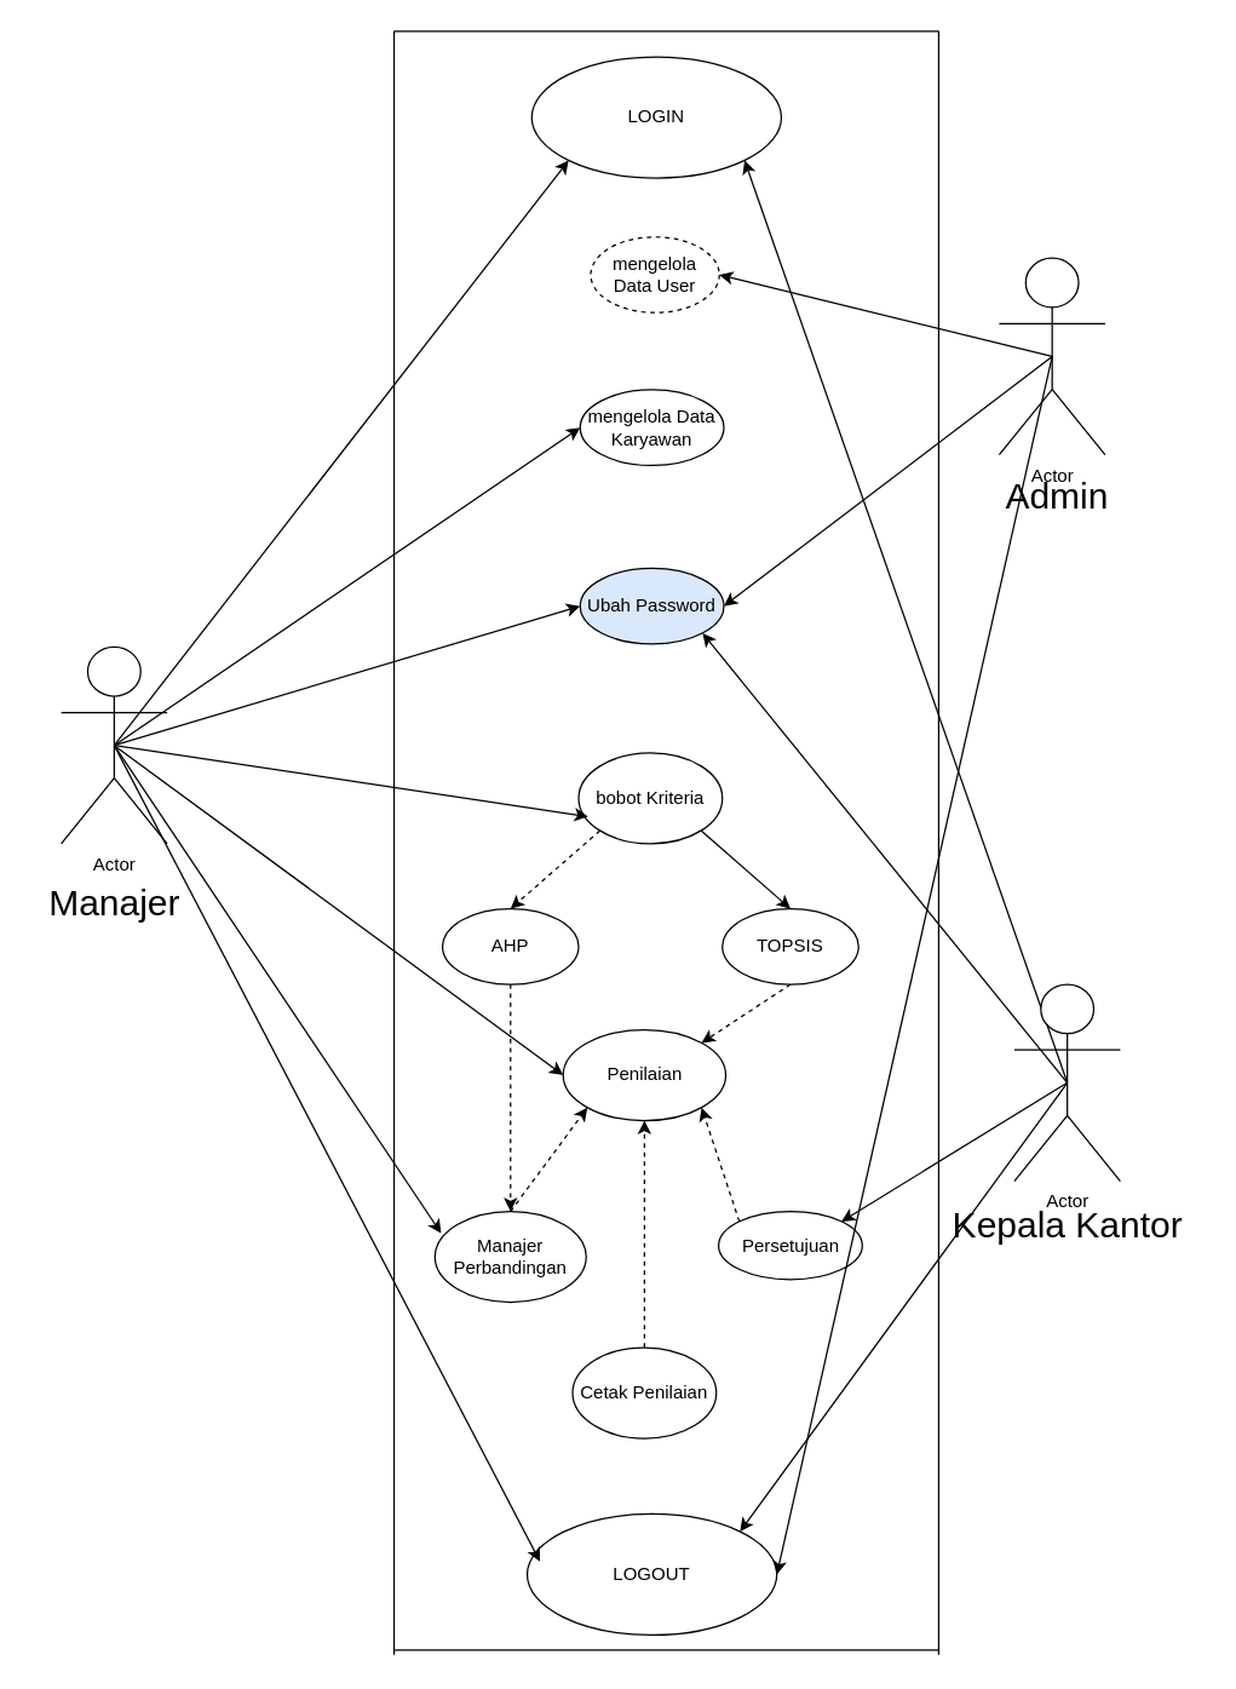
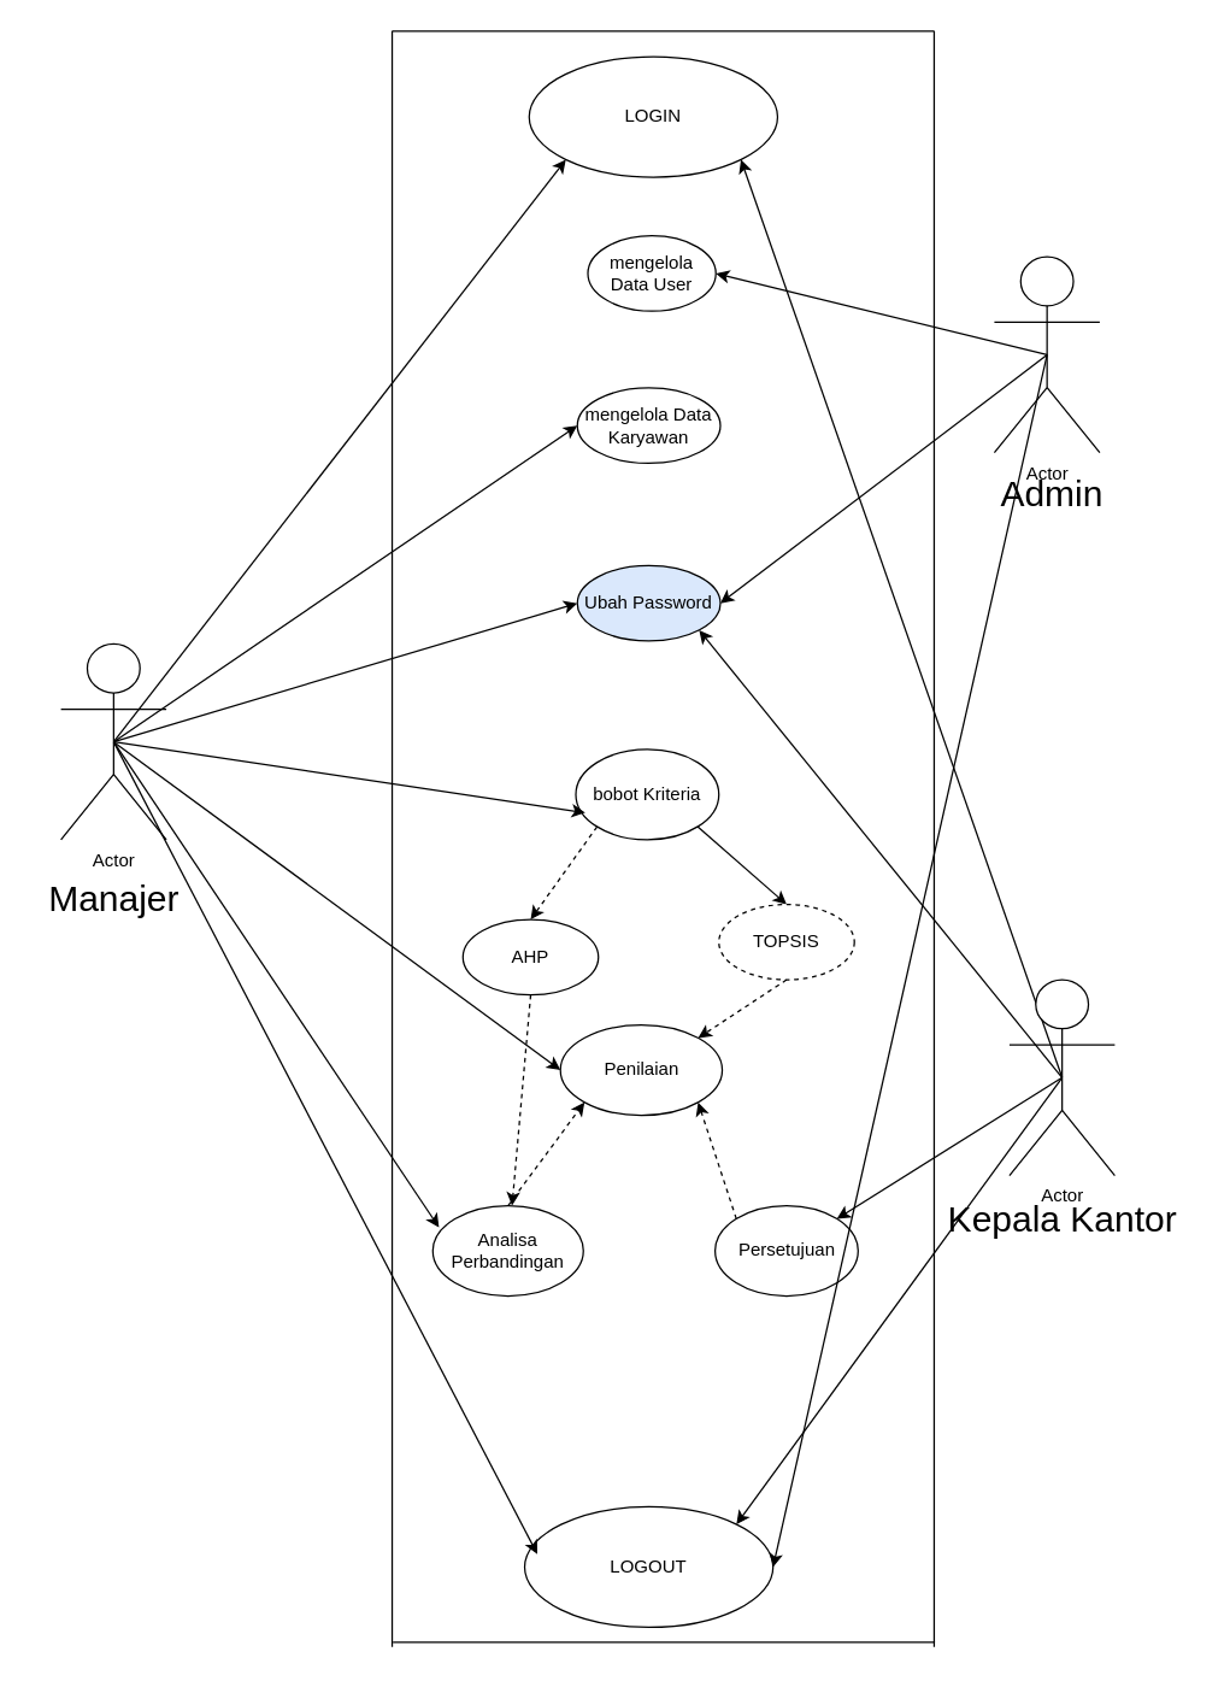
- <mxCell id="7" value="mengelola Data User" style="ellipse;whiteSpace=wrap;html=1;dashed=1;" vertex="1" parent="1"><mxGeometry x="390" y="156" width="85" height="50" as="geometry" /></mxCell>
+ <mxCell id="7" value="mengelola Data User" style="ellipse;whiteSpace=wrap;html=1;" vertex="1" parent="1"><mxGeometry x="390" y="156" width="85" height="50" as="geometry" /></mxCell>
- <mxCell id="14" value="AHP" style="ellipse;whiteSpace=wrap;html=1;" vertex="1" parent="1"><mxGeometry x="292" y="600" width="90" height="50" as="geometry" /></mxCell>
+ <mxCell id="14" value="AHP" style="ellipse;whiteSpace=wrap;html=1;" vertex="1" parent="1"><mxGeometry x="307" y="610" width="90" height="50" as="geometry" /></mxCell>
- <mxCell id="16" value="TOPSIS" style="ellipse;whiteSpace=wrap;html=1;" vertex="1" parent="1"><mxGeometry x="477" y="600" width="90" height="50" as="geometry" /></mxCell>
+ <mxCell id="16" value="TOPSIS" style="ellipse;whiteSpace=wrap;html=1;dashed=1;" vertex="1" parent="1"><mxGeometry x="477" y="600" width="90" height="50" as="geometry" /></mxCell>
- <mxCell id="23" style="edgeStyle=none;rounded=0;orthogonalLoop=1;jettySize=auto;html=1;exitX=0.5;exitY=0;exitDx=0;exitDy=0;entryX=0.5;entryY=1;entryDx=0;entryDy=0;dashed=1;" edge="1" parent="1" source="24" target="17"><mxGeometry relative="1" as="geometry" /></mxCell>
- <mxCell id="19" value="Persetujuan" style="ellipse;whiteSpace=wrap;html=1;" vertex="1" parent="1"><mxGeometry x="474.5" y="800" width="95" height="45" as="geometry" /></mxCell>
+ <mxCell id="19" value="Persetujuan" style="ellipse;whiteSpace=wrap;html=1;" vertex="1" parent="1"><mxGeometry x="474.5" y="800" width="95" height="60" as="geometry" /></mxCell>
- <mxCell id="21" value="Manajer Perbandingan" style="ellipse;whiteSpace=wrap;html=1;" vertex="1" parent="1"><mxGeometry x="287" y="800" width="100" height="60" as="geometry" /></mxCell>
+ <mxCell id="21" value="Analisa Perbandingan" style="ellipse;whiteSpace=wrap;html=1;" vertex="1" parent="1"><mxGeometry x="287" y="800" width="100" height="60" as="geometry" /></mxCell>
- <mxCell id="24" value="Cetak Penilaian" style="ellipse;whiteSpace=wrap;html=1;" vertex="1" parent="1"><mxGeometry x="378" y="890" width="95" height="60" as="geometry" /></mxCell>
